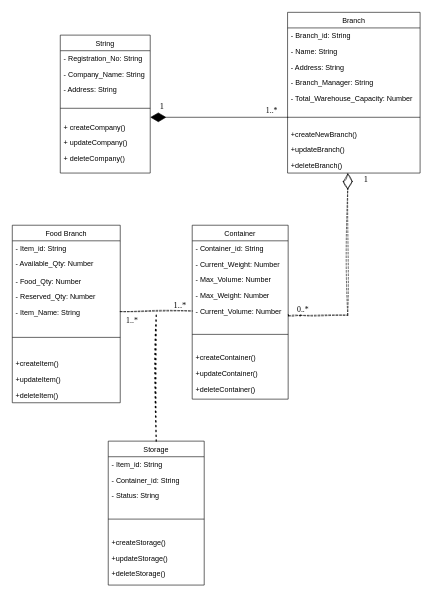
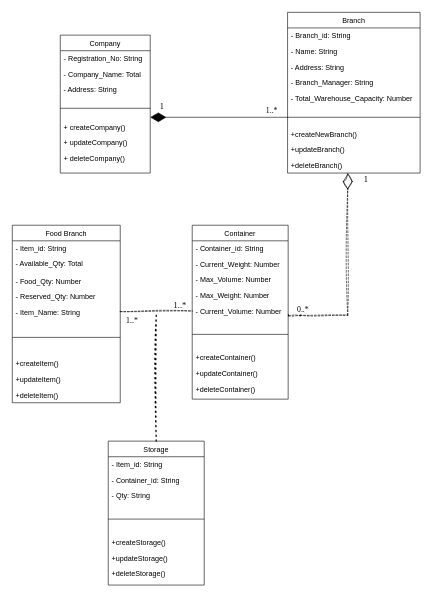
- <mxCell id="2" value="String" style="swimlane;fontStyle=0;align=center;verticalAlign=top;childLayout=stackLayout;horizontal=1;startSize=26;horizontalStack=0;resizeParent=1;resizeLast=0;collapsible=1;marginBottom=0;rounded=0;shadow=0;strokeWidth=1;" parent="1" vertex="1"><mxGeometry x="100" y="58" width="150" height="230" as="geometry"><mxRectangle x="230" y="140" width="160" height="26" as="alternateBounds" /></mxGeometry></mxCell>
+ <mxCell id="2" value="Company" style="swimlane;fontStyle=0;align=center;verticalAlign=top;childLayout=stackLayout;horizontal=1;startSize=26;horizontalStack=0;resizeParent=1;resizeLast=0;collapsible=1;marginBottom=0;rounded=0;shadow=0;strokeWidth=1;" parent="1" vertex="1"><mxGeometry x="100" y="58" width="150" height="230" as="geometry"><mxRectangle x="230" y="140" width="160" height="26" as="alternateBounds" /></mxGeometry></mxCell>
- <mxCell id="4" value="- Company_Name: String" style="text;align=left;verticalAlign=top;spacingLeft=4;spacingRight=4;overflow=hidden;rotatable=0;points=[[0,0.5],[1,0.5]];portConstraint=eastwest;rounded=0;shadow=0;html=0;" parent="2" vertex="1"><mxGeometry y="52" width="150" height="26" as="geometry" /></mxCell>
+ <mxCell id="4" value="- Company_Name: Total" style="text;align=left;verticalAlign=top;spacingLeft=4;spacingRight=4;overflow=hidden;rotatable=0;points=[[0,0.5],[1,0.5]];portConstraint=eastwest;rounded=0;shadow=0;html=0;" parent="2" vertex="1"><mxGeometry y="52" width="150" height="26" as="geometry" /></mxCell>
- <mxCell id="12" value="- Available_Qty: Number" style="text;align=left;verticalAlign=top;spacingLeft=4;spacingRight=4;overflow=hidden;rotatable=0;points=[[0,0.5],[1,0.5]];portConstraint=eastwest;" parent="10" vertex="1"><mxGeometry y="50" width="180" height="30" as="geometry" /></mxCell>
+ <mxCell id="12" value="- Available_Qty: Total" style="text;align=left;verticalAlign=top;spacingLeft=4;spacingRight=4;overflow=hidden;rotatable=0;points=[[0,0.5],[1,0.5]];portConstraint=eastwest;" parent="10" vertex="1"><mxGeometry y="50" width="180" height="30" as="geometry" /></mxCell>
- <mxCell id="50" value="- Status: String" style="text;align=left;verticalAlign=top;spacingLeft=4;spacingRight=4;overflow=hidden;rotatable=0;points=[[0,0.5],[1,0.5]];portConstraint=eastwest;" parent="47" vertex="1"><mxGeometry y="78" width="160" height="26" as="geometry" /></mxCell>
+ <mxCell id="50" value="- Qty: String" style="text;align=left;verticalAlign=top;spacingLeft=4;spacingRight=4;overflow=hidden;rotatable=0;points=[[0,0.5],[1,0.5]];portConstraint=eastwest;" parent="47" vertex="1"><mxGeometry y="78" width="160" height="26" as="geometry" /></mxCell>
